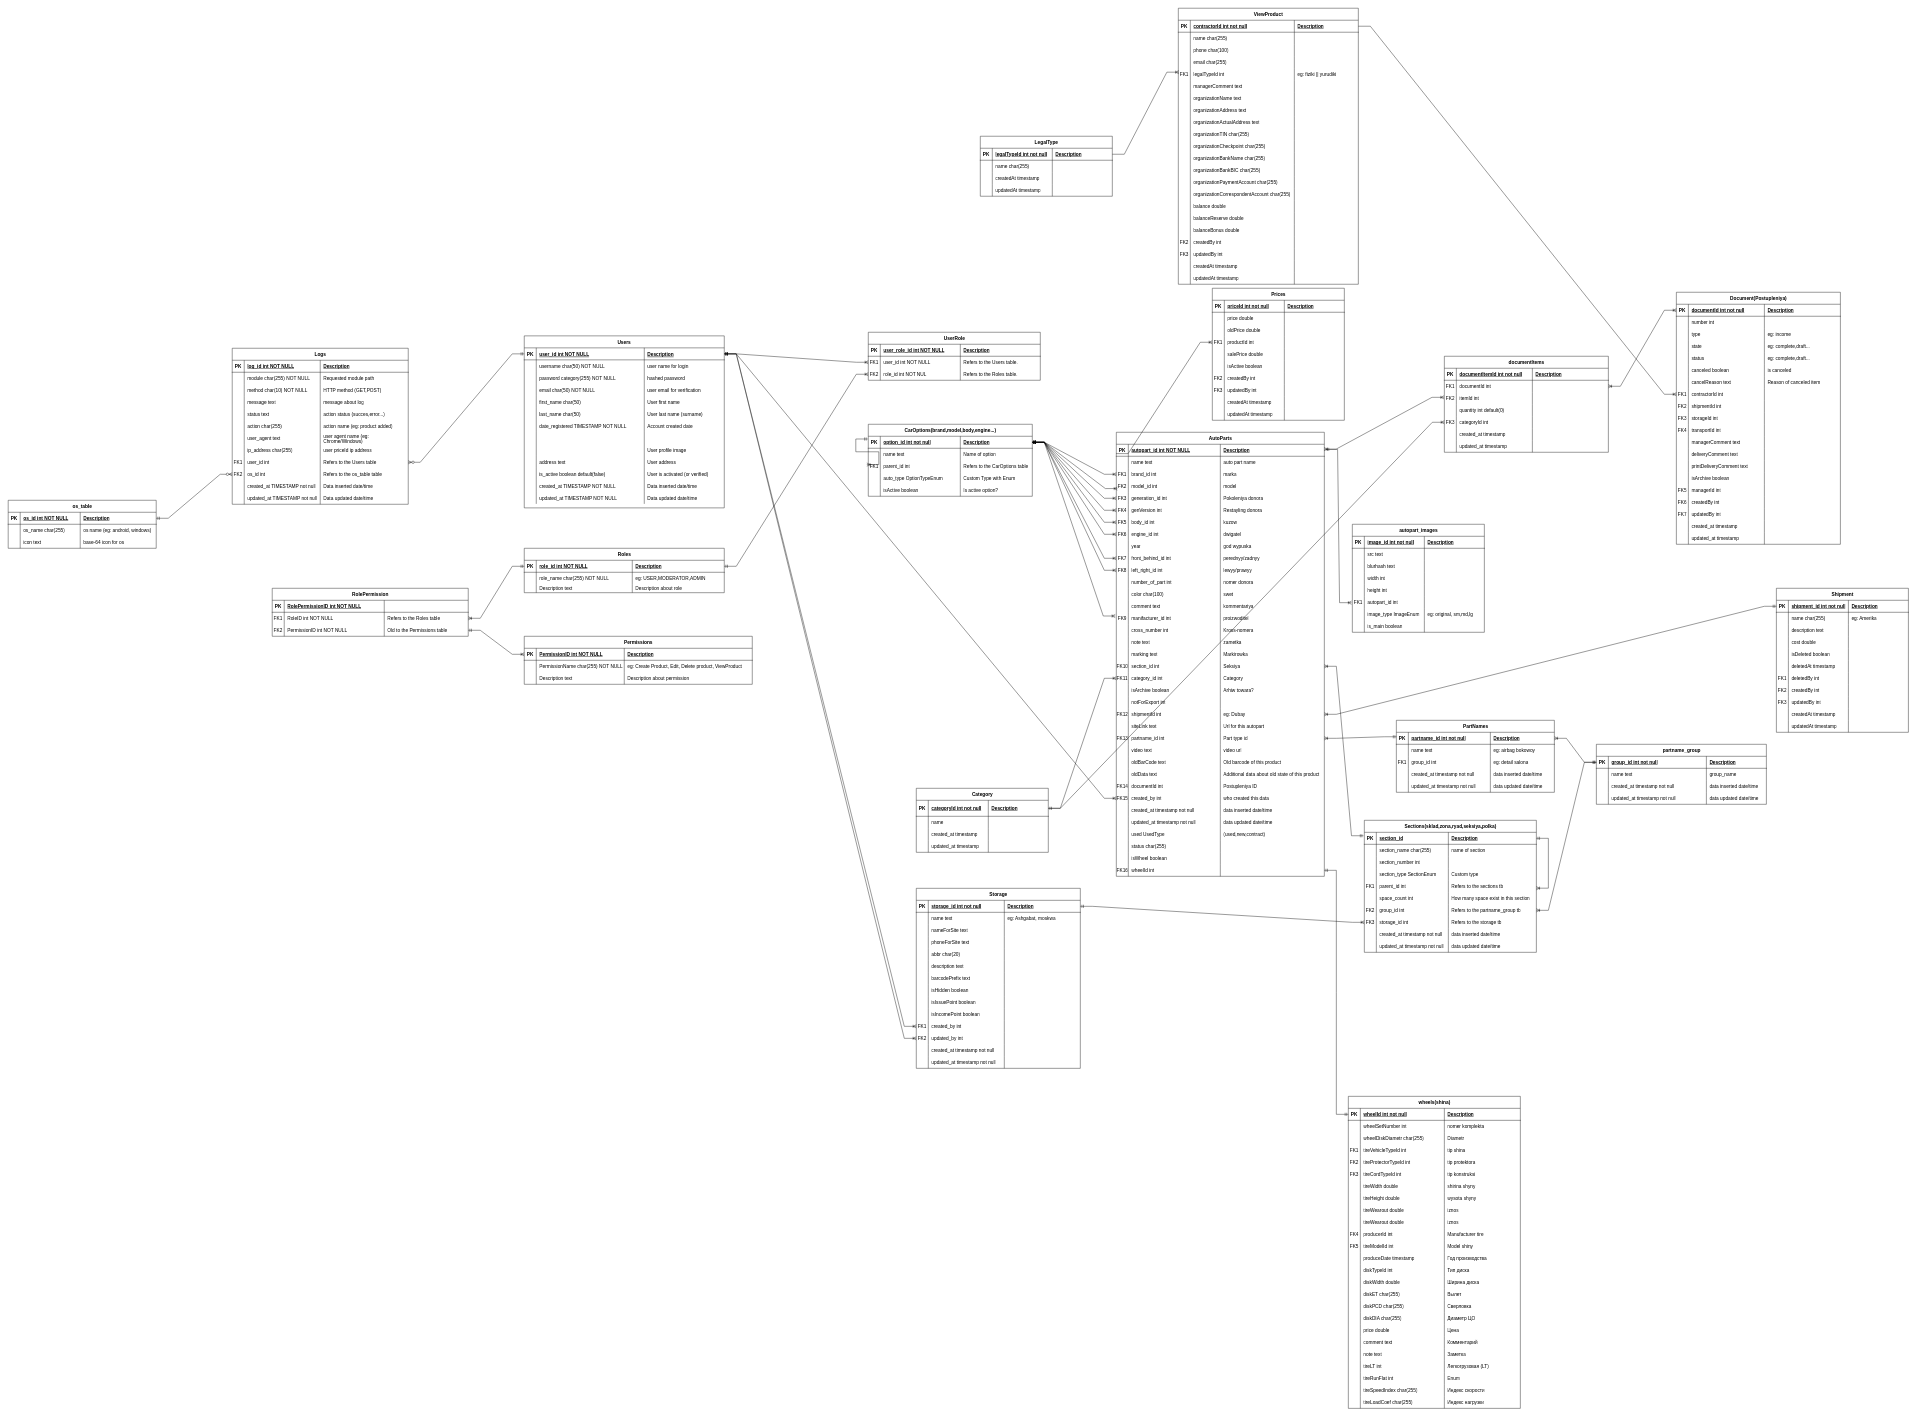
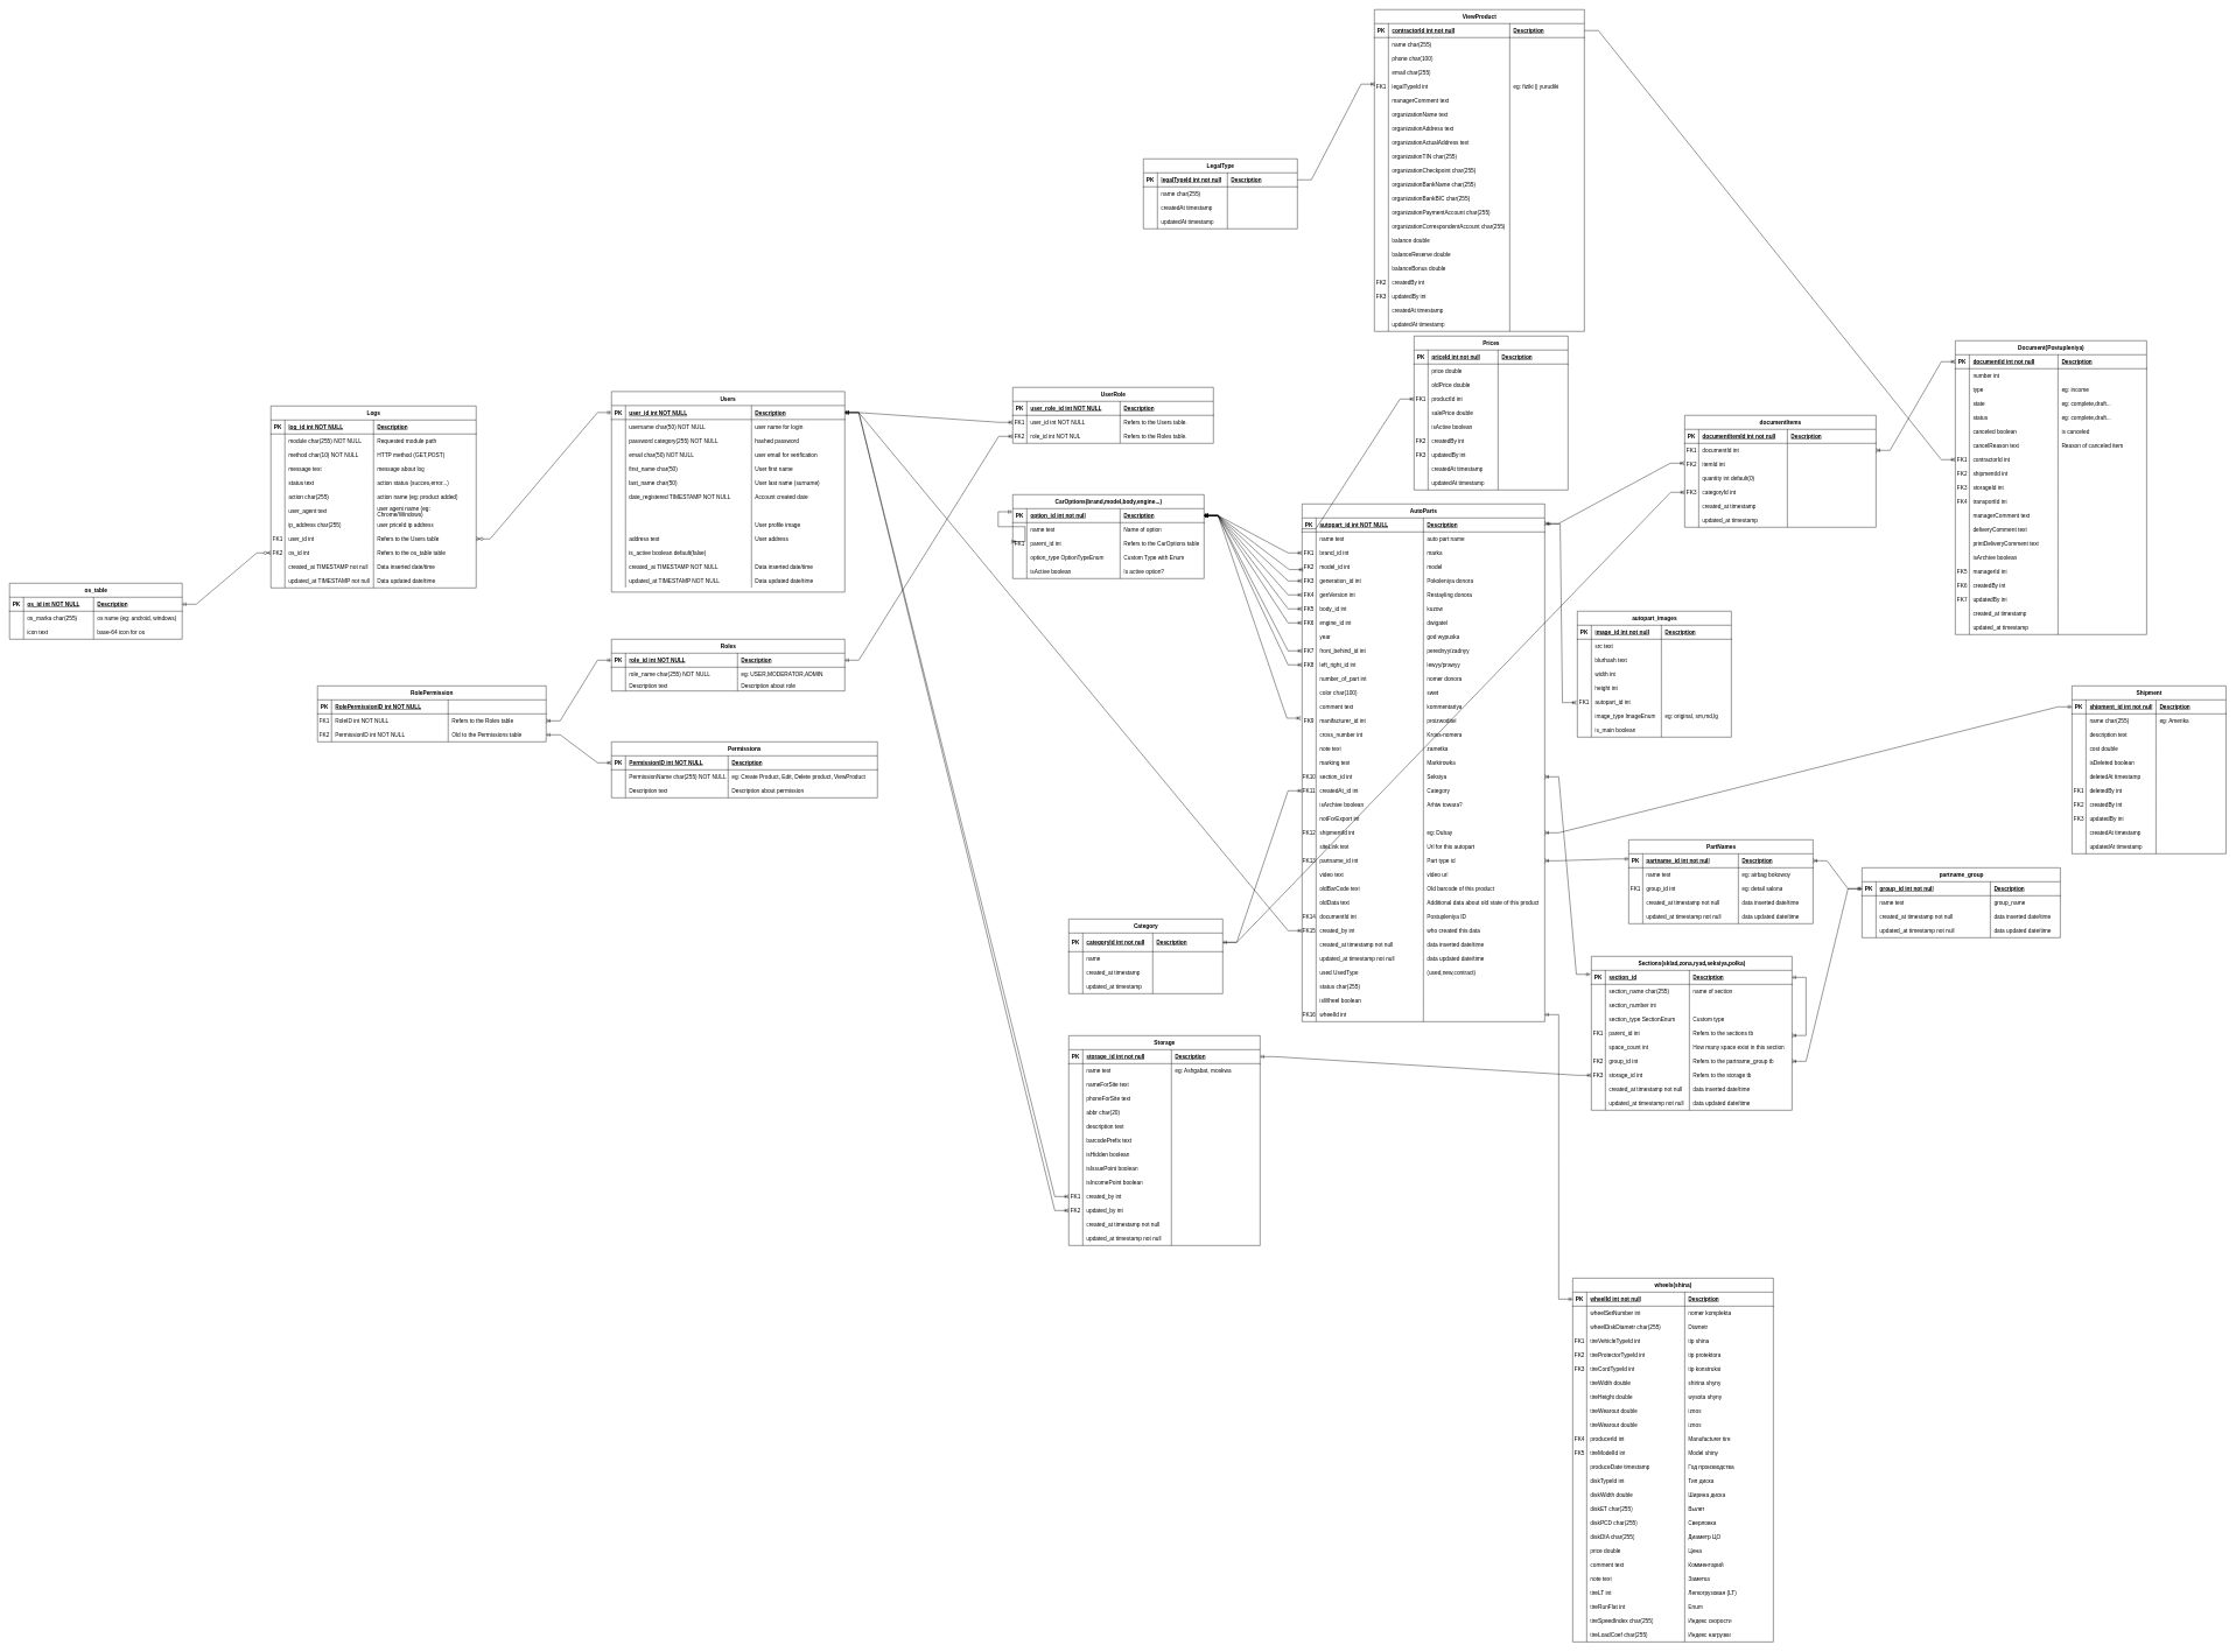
- <mxCell id="43" value="User is activated (or verified)" style="shape=partialRectangle;overflow=hidden;connectable=0;fillColor=none;top=0;left=0;bottom=0;right=0;align=left;spacingLeft=6;" vertex="1" parent="40"><mxGeometry x="300" width="200" height="30" as="geometry"><mxRectangle width="200" height="30" as="alternateBounds" /></mxGeometry></mxCell>
- <mxCell id="372" value="auto_type OptionTypeEnum" style="shape=partialRectangle;connectable=0;fillColor=none;top=0;left=0;bottom=0;right=0;align=left;spacingLeft=6;overflow=hidden;whiteSpace=wrap;html=1;" vertex="1" parent="370"><mxGeometry x="30" width="200" height="30" as="geometry"><mxRectangle width="200" height="30" as="alternateBounds" /></mxGeometry></mxCell>
+ <mxCell id="372" value="option_type OptionTypeEnum" style="shape=partialRectangle;connectable=0;fillColor=none;top=0;left=0;bottom=0;right=0;align=left;spacingLeft=6;overflow=hidden;whiteSpace=wrap;html=1;" vertex="1" parent="370"><mxGeometry x="30" width="200" height="30" as="geometry"><mxRectangle width="200" height="30" as="alternateBounds" /></mxGeometry></mxCell>
- <mxCell id="165" value="os_name char(255)" style="shape=partialRectangle;connectable=0;fillColor=none;top=0;left=0;bottom=0;right=0;align=left;spacingLeft=6;overflow=hidden;whiteSpace=wrap;html=1;" vertex="1" parent="163"><mxGeometry x="30" width="150" height="30" as="geometry"><mxRectangle width="150" height="30" as="alternateBounds" /></mxGeometry></mxCell>
+ <mxCell id="165" value="os_marka char(255)" style="shape=partialRectangle;connectable=0;fillColor=none;top=0;left=0;bottom=0;right=0;align=left;spacingLeft=6;overflow=hidden;whiteSpace=wrap;html=1;" vertex="1" parent="163"><mxGeometry x="30" width="150" height="30" as="geometry"><mxRectangle width="150" height="30" as="alternateBounds" /></mxGeometry></mxCell>
- <mxCell id="251" value="category_id int" style="shape=partialRectangle;connectable=0;fillColor=none;top=0;left=0;bottom=0;right=0;align=left;spacingLeft=6;overflow=hidden;whiteSpace=wrap;html=1;" vertex="1" parent="249"><mxGeometry x="30" width="230" height="30" as="geometry"><mxRectangle width="230" height="30" as="alternateBounds" /></mxGeometry></mxCell>
+ <mxCell id="251" value="createdAt_id int" style="shape=partialRectangle;connectable=0;fillColor=none;top=0;left=0;bottom=0;right=0;align=left;spacingLeft=6;overflow=hidden;whiteSpace=wrap;html=1;" vertex="1" parent="249"><mxGeometry x="30" width="230" height="30" as="geometry"><mxRectangle width="230" height="30" as="alternateBounds" /></mxGeometry></mxCell>
